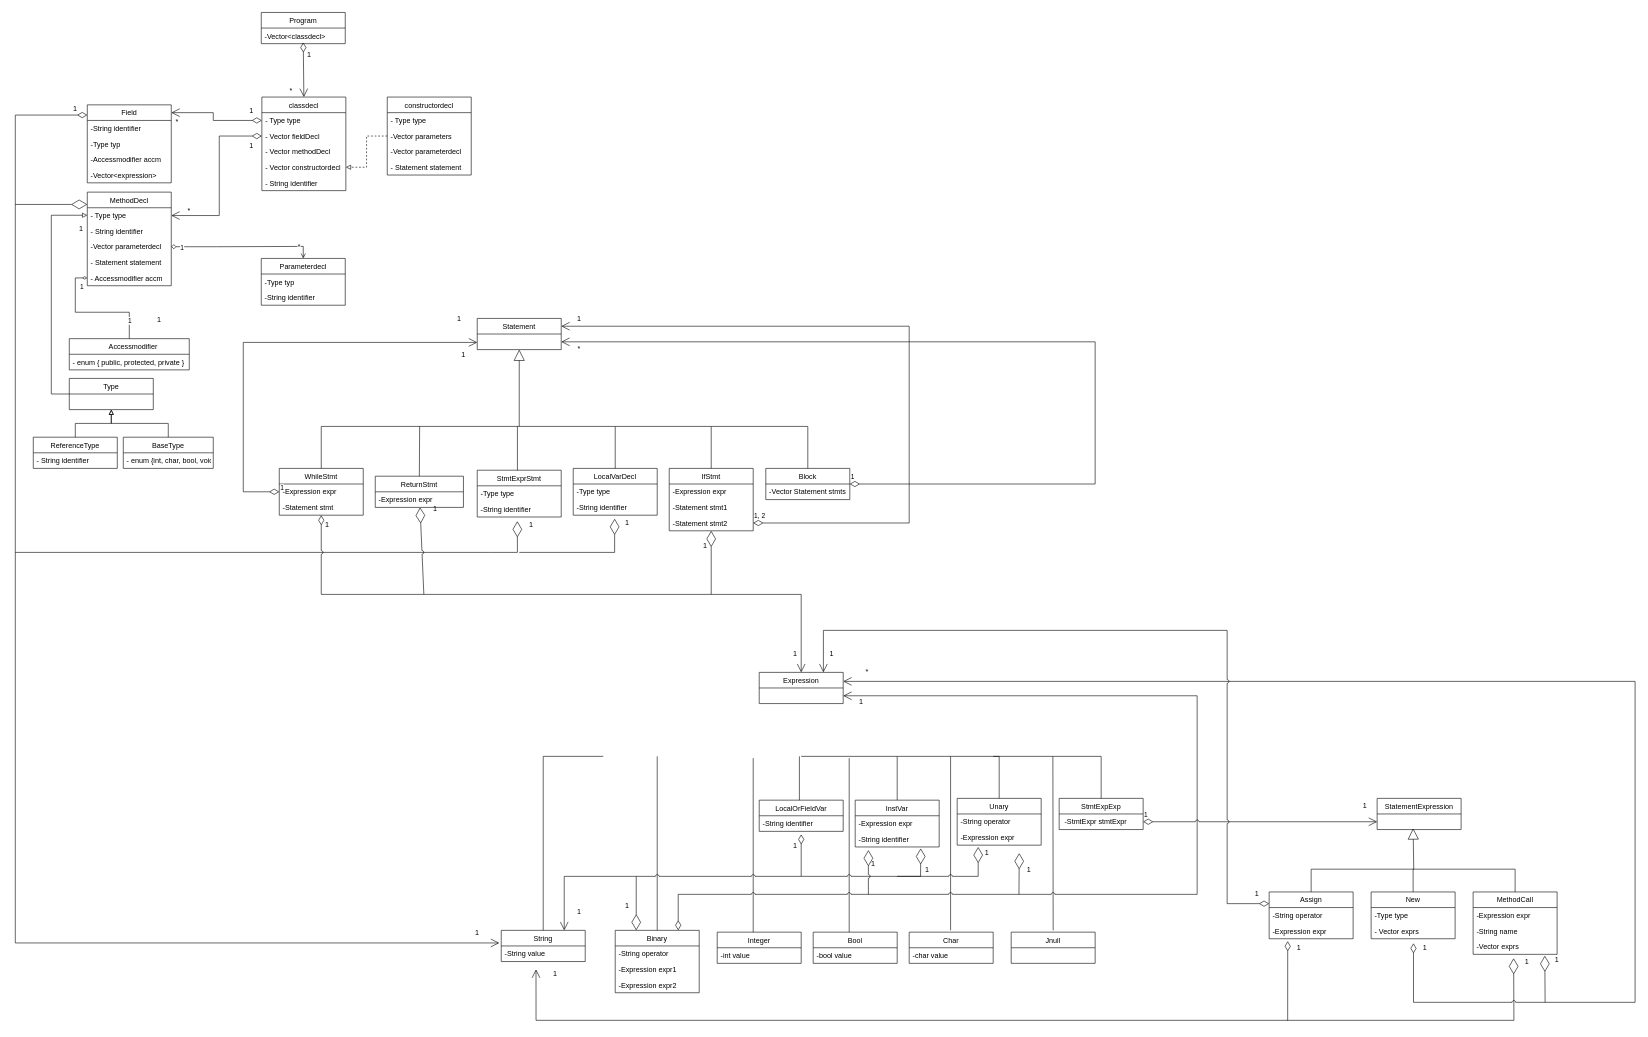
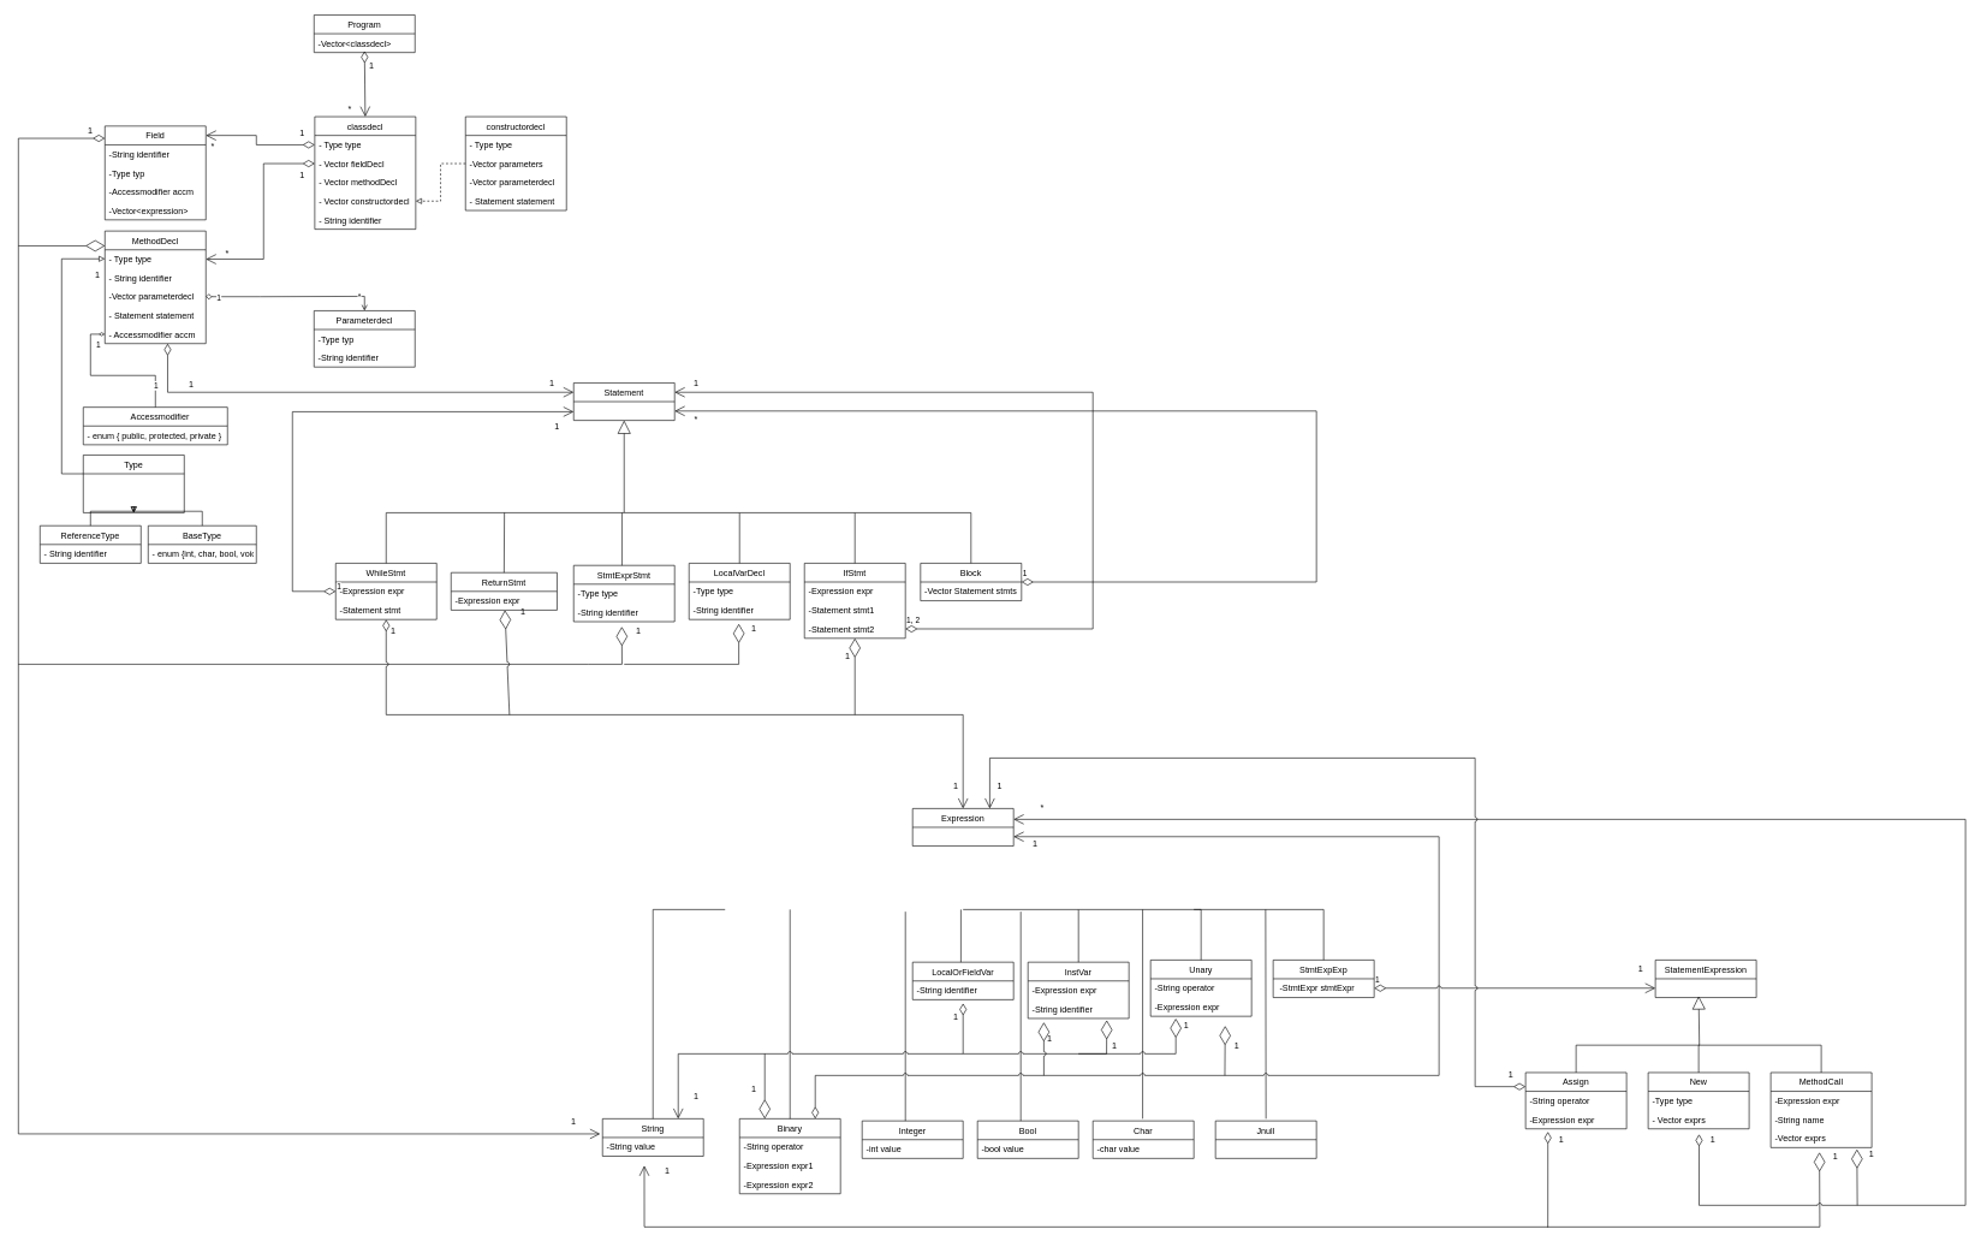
+ <mxCell id="156" value="" style="endArrow=open;html=1;endSize=12;startArrow=diamondThin;startSize=14;startFill=0;edgeStyle=orthogonalEdgeStyle;align=left;verticalAlign=bottom;rounded=0;entryX=0;entryY=0.25;entryDx=0;entryDy=0;" parent="155" source="13" target="19" edge="1"><mxGeometry x="-1" y="3" relative="1" as="geometry"><mxPoint x="20" y="-25" as="sourcePoint" /><mxPoint x="572.58" y="82.994" as="targetPoint" /><Array as="points"><mxPoint x="17" y="63" /></Array></mxGeometry></mxCell>
- <mxCell id="165" value="Type" style="swimlane;fontStyle=0;childLayout=stackLayout;horizontal=1;startSize=26;fillColor=none;horizontalStack=0;resizeParent=1;resizeParentMax=0;resizeLast=0;collapsible=1;marginBottom=0;" parent="1" vertex="1"><mxGeometry x="110" y="630" width="140" height="52" as="geometry" /></mxCell>
+ <mxCell id="165" value="Type" style="swimlane;fontStyle=0;childLayout=stackLayout;horizontal=1;startSize=26;fillColor=none;horizontalStack=0;resizeParent=1;resizeParentMax=0;resizeLast=0;collapsible=1;marginBottom=0;" parent="1" vertex="1"><mxGeometry x="110" y="630" width="140" height="80" as="geometry" /></mxCell>
